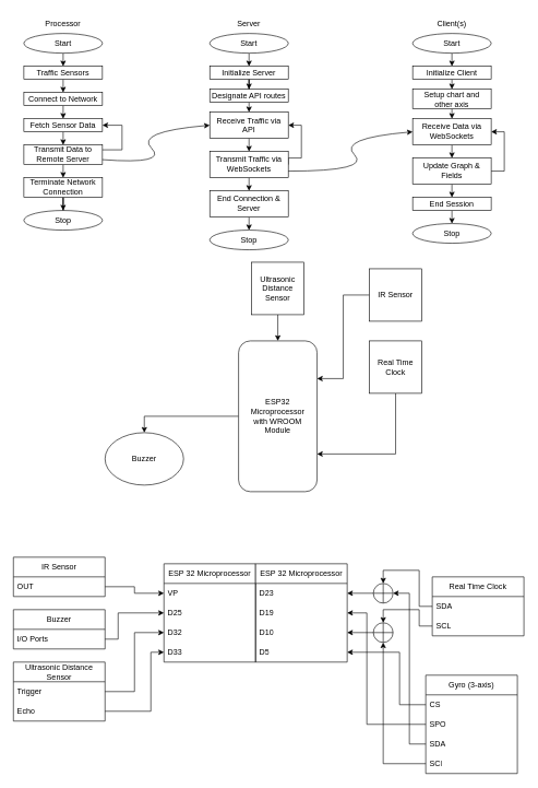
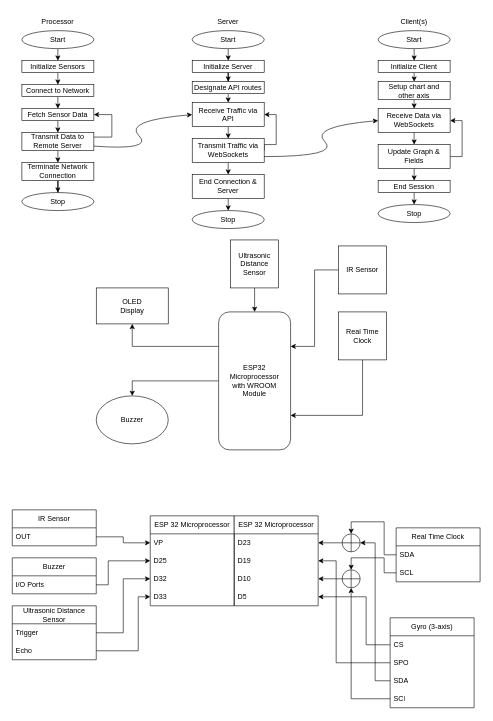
- <mxCell id="54" value="Traffic Sensors" style="rounded=0;whiteSpace=wrap;html=1;" vertex="1" parent="1"><mxGeometry x="36" y="100" width="120" height="20" as="geometry" /></mxCell>
+ <mxCell id="54" value="Initialize Sensors" style="rounded=0;whiteSpace=wrap;html=1;" vertex="1" parent="1"><mxGeometry x="36" y="100" width="120" height="20" as="geometry" /></mxCell>
+ <mxCell id="5" value="&lt;div&gt;&lt;span style=&quot;background-color: initial;&quot;&gt;OLED&lt;/span&gt;&lt;/div&gt;Display" style="rounded=0;whiteSpace=wrap;html=1;" parent="1" vertex="1"><mxGeometry x="160" y="479" width="120" height="60" as="geometry" /></mxCell>
+ <mxCell id="2" style="edgeStyle=orthogonalEdgeStyle;rounded=0;orthogonalLoop=1;jettySize=auto;html=1;exitX=0;exitY=0.25;exitDx=0;exitDy=0;entryX=0.5;entryY=1;entryDx=0;entryDy=0;" parent="1" source="4" target="5" edge="1"><mxGeometry relative="1" as="geometry" /></mxCell>
